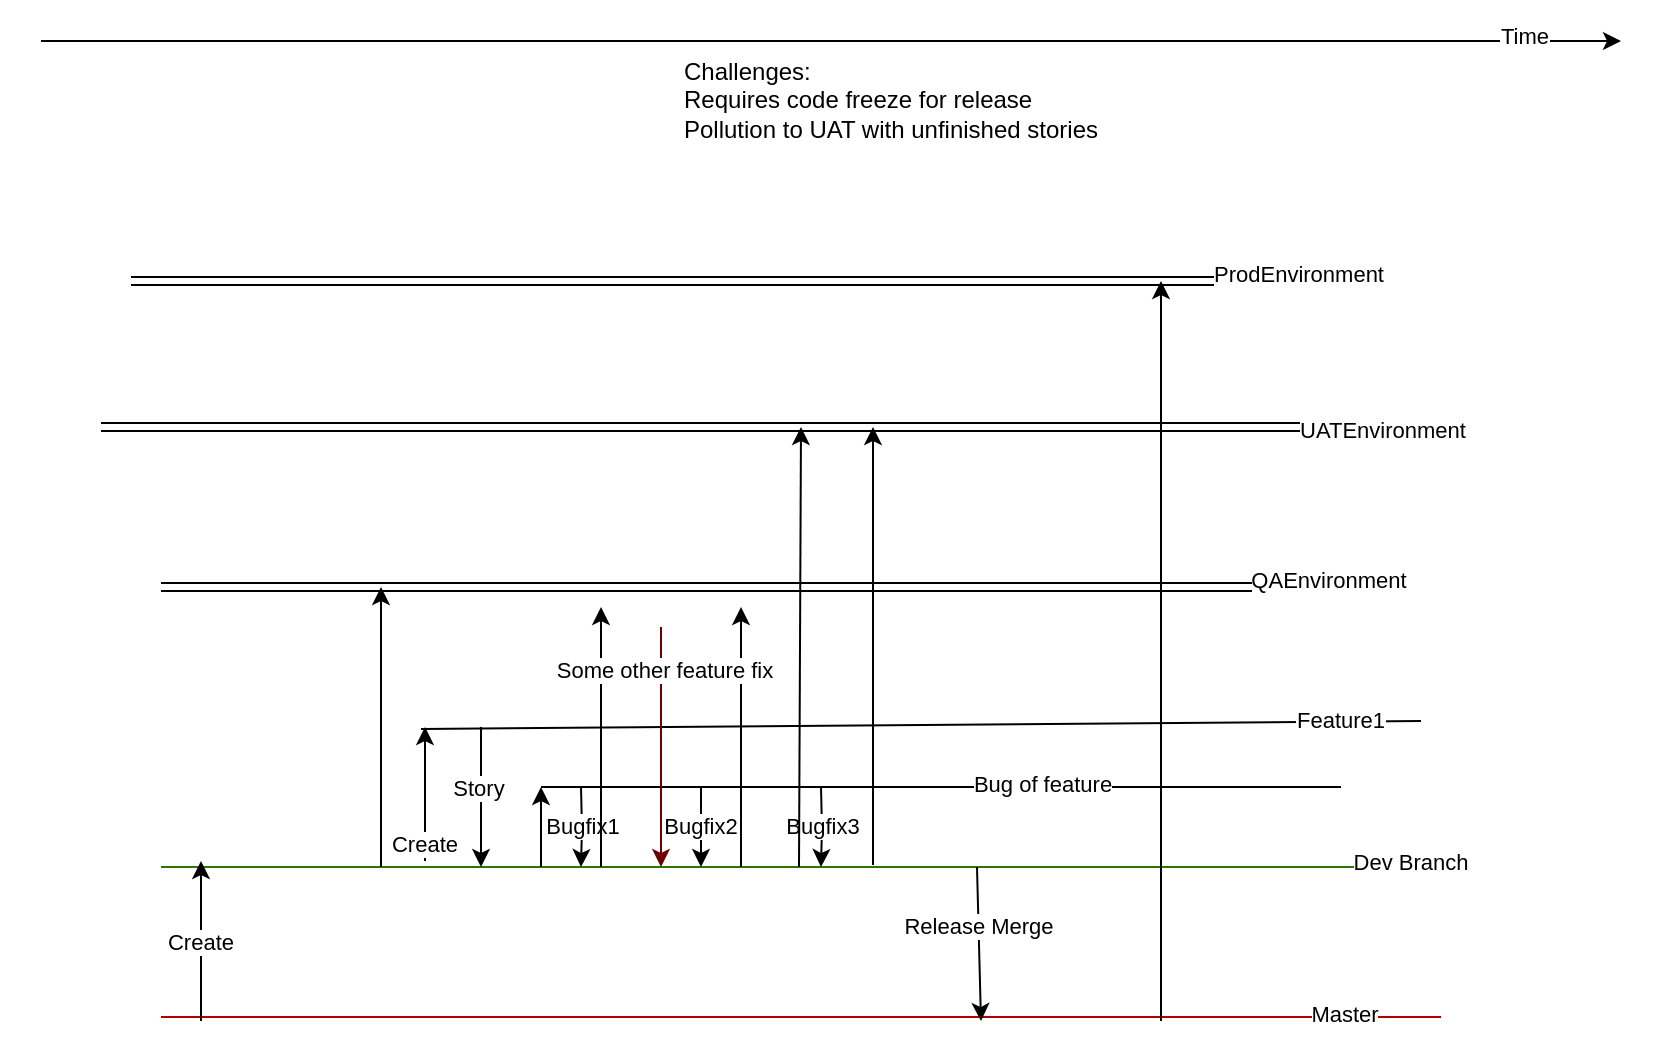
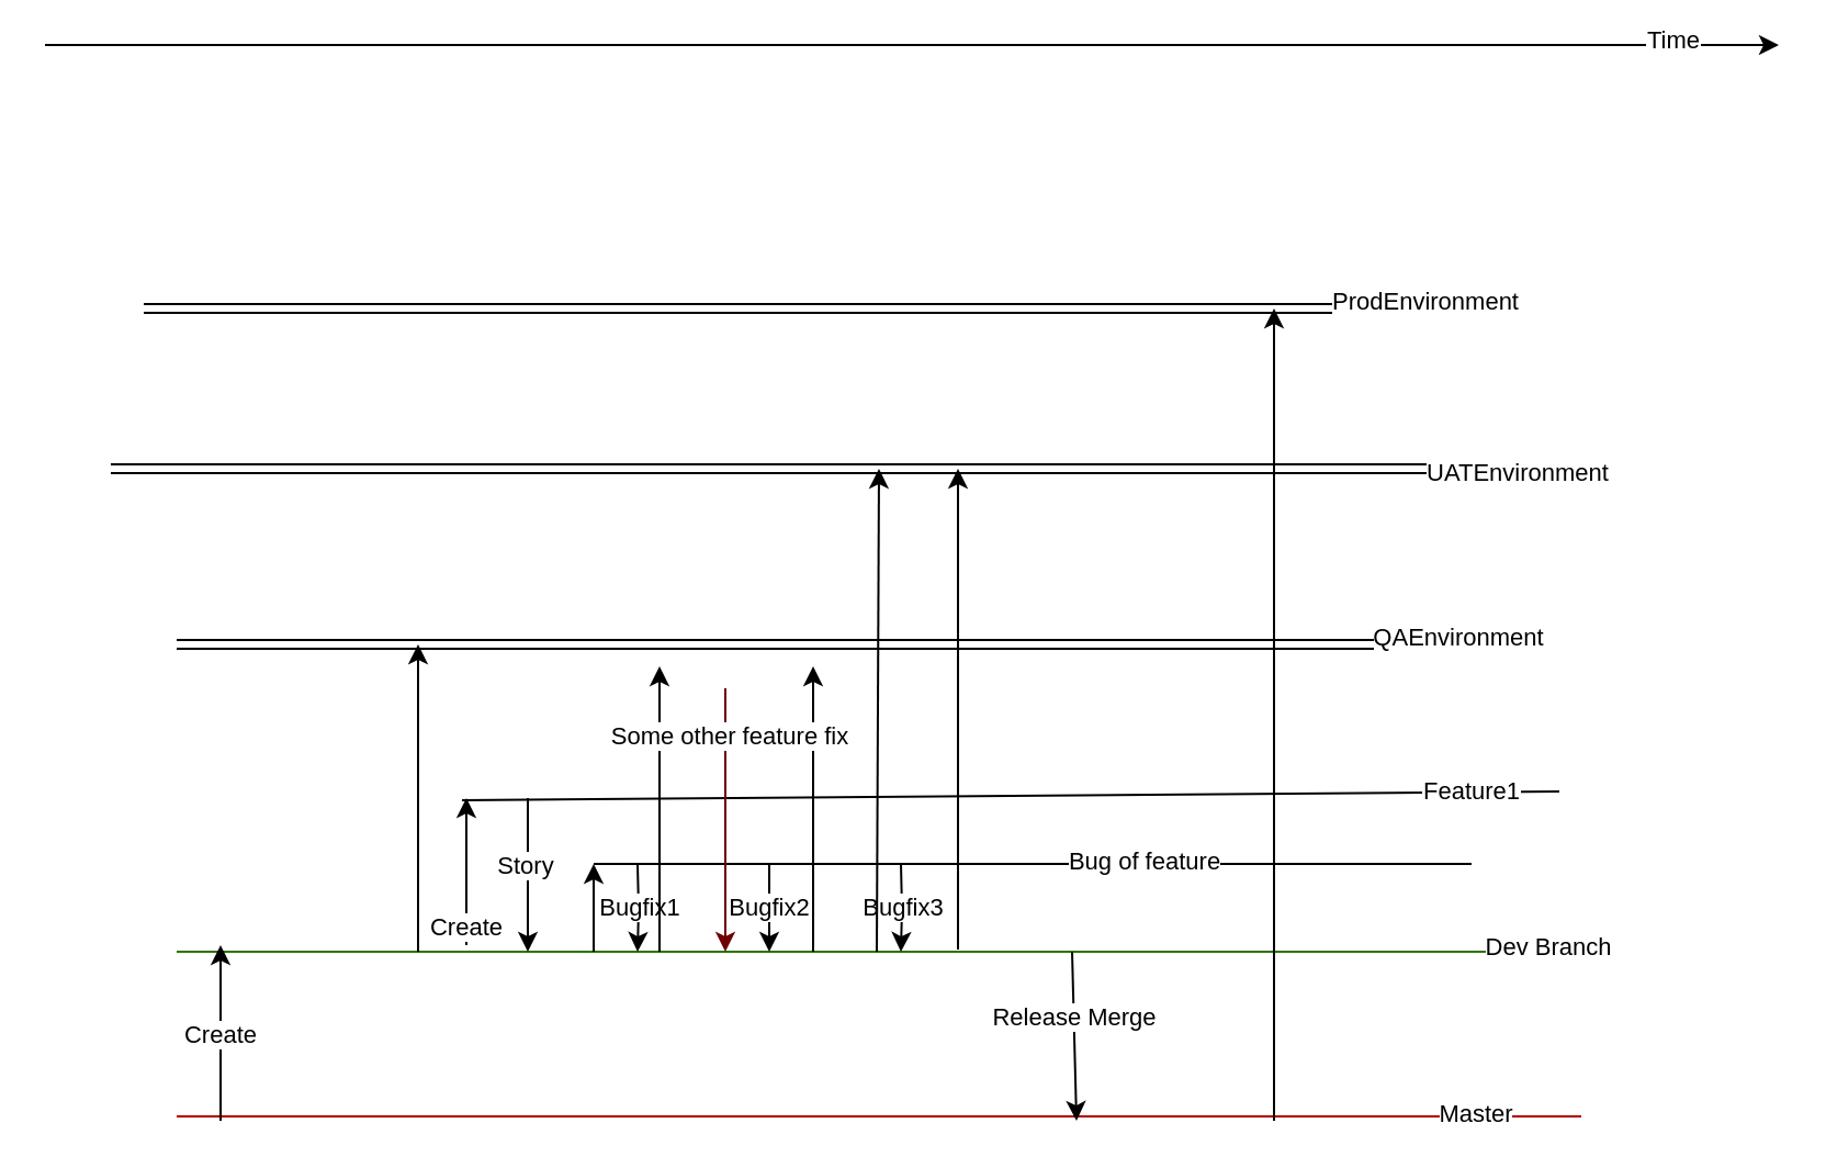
- <mxCell id="39" value="&lt;div&gt;Challenges:&lt;/div&gt;Requires code freeze for release&lt;div&gt;Pollution to UAT with unfinished stories&lt;/div&gt;" style="text;html=1;align=left;verticalAlign=middle;resizable=0;points=[];autosize=1;strokeColor=none;fillColor=none;" vertex="1" parent="1"><mxGeometry x="340" y="20" width="230" height="60" as="geometry" /></mxCell>
